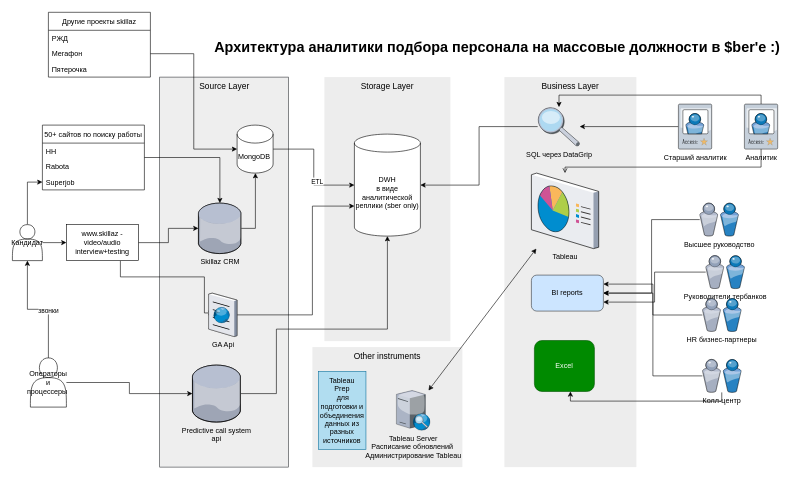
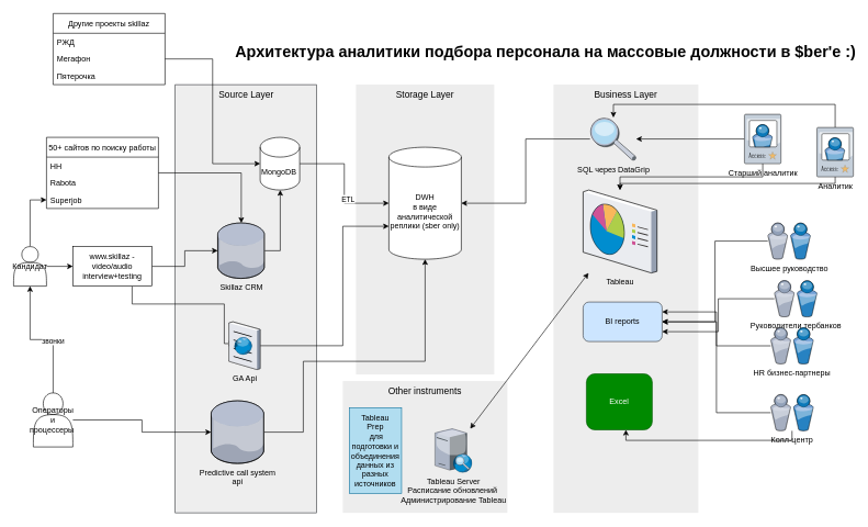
- <mxCell id="13" value="Аналитик" style="verticalLabelPosition=bottom;sketch=0;aspect=fixed;html=1;verticalAlign=top;strokeColor=none;align=center;outlineConnect=0;shape=mxgraph.citrix.access_card;" vertex="1" parent="1"><mxGeometry x="1240" y="173" width="55.5" height="75" as="geometry" /></mxCell>
+ <mxCell id="13" value="Аналитик" style="verticalLabelPosition=bottom;sketch=0;aspect=fixed;html=1;verticalAlign=top;strokeColor=none;align=center;outlineConnect=0;shape=mxgraph.citrix.access_card;" vertex="1" parent="1"><mxGeometry x="1240" y="193" width="55.5" height="75" as="geometry" /></mxCell>
+ <mxCell id="9" style="edgeStyle=orthogonalEdgeStyle;rounded=0;orthogonalLoop=1;jettySize=auto;html=1;" edge="1" parent="1" source="10" target="7"><mxGeometry relative="1" as="geometry"><Array as="points"><mxPoint x="1158" y="268" /><mxPoint x="941" y="268" /></Array></mxGeometry></mxCell>
